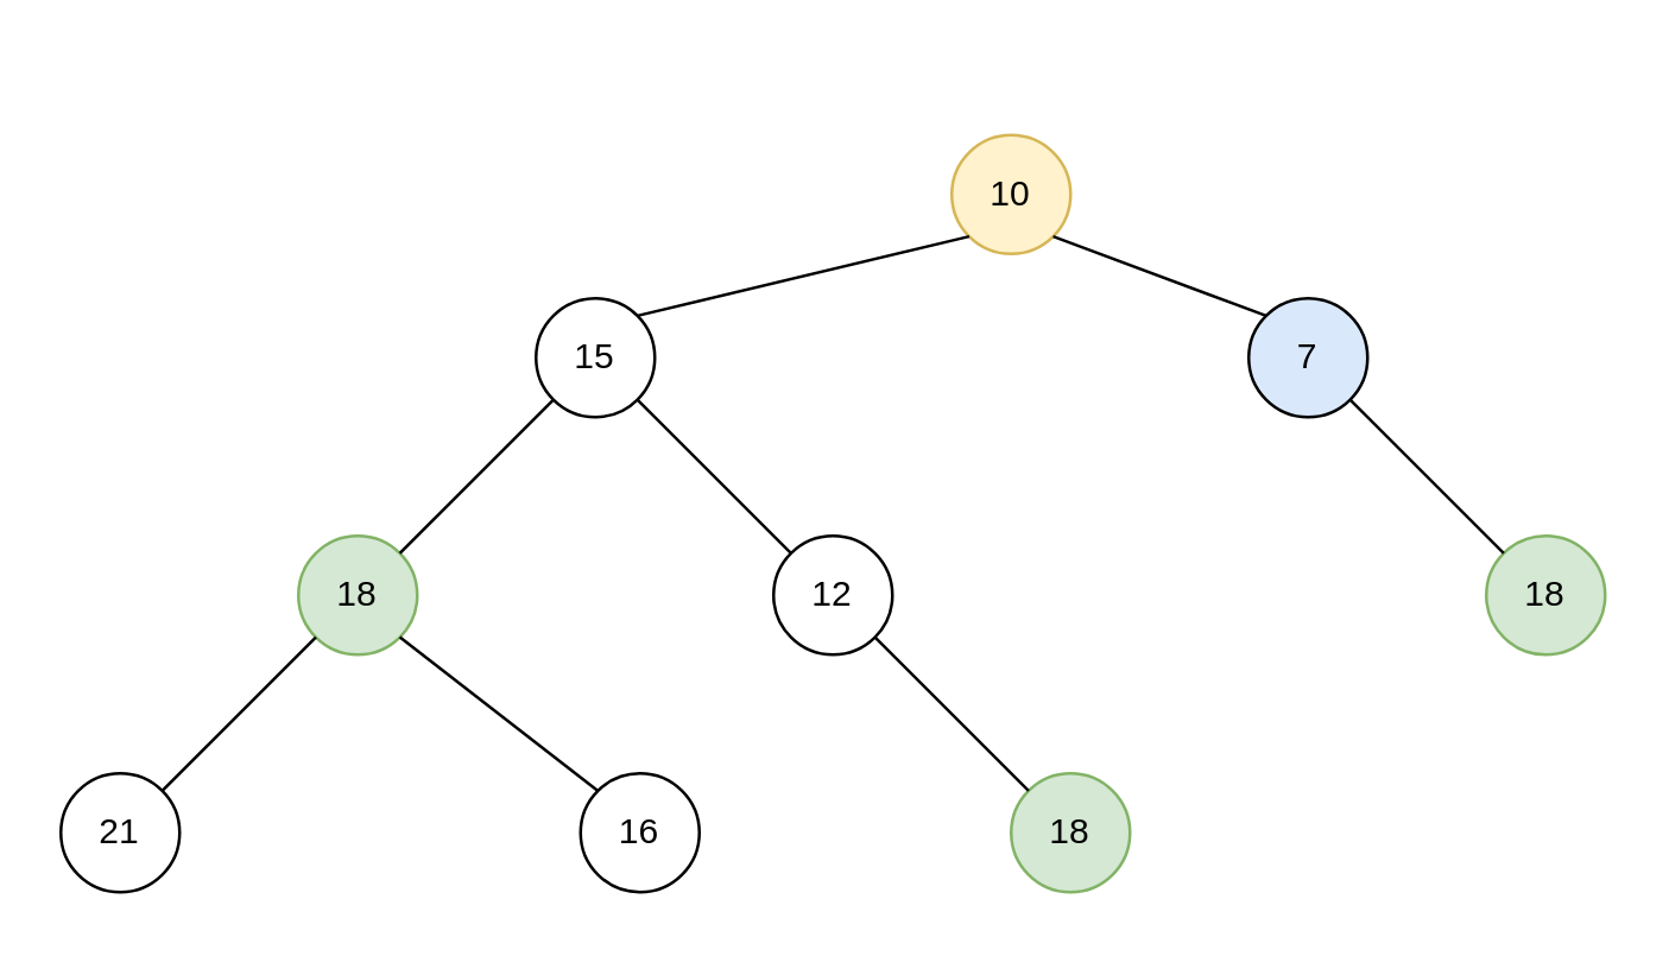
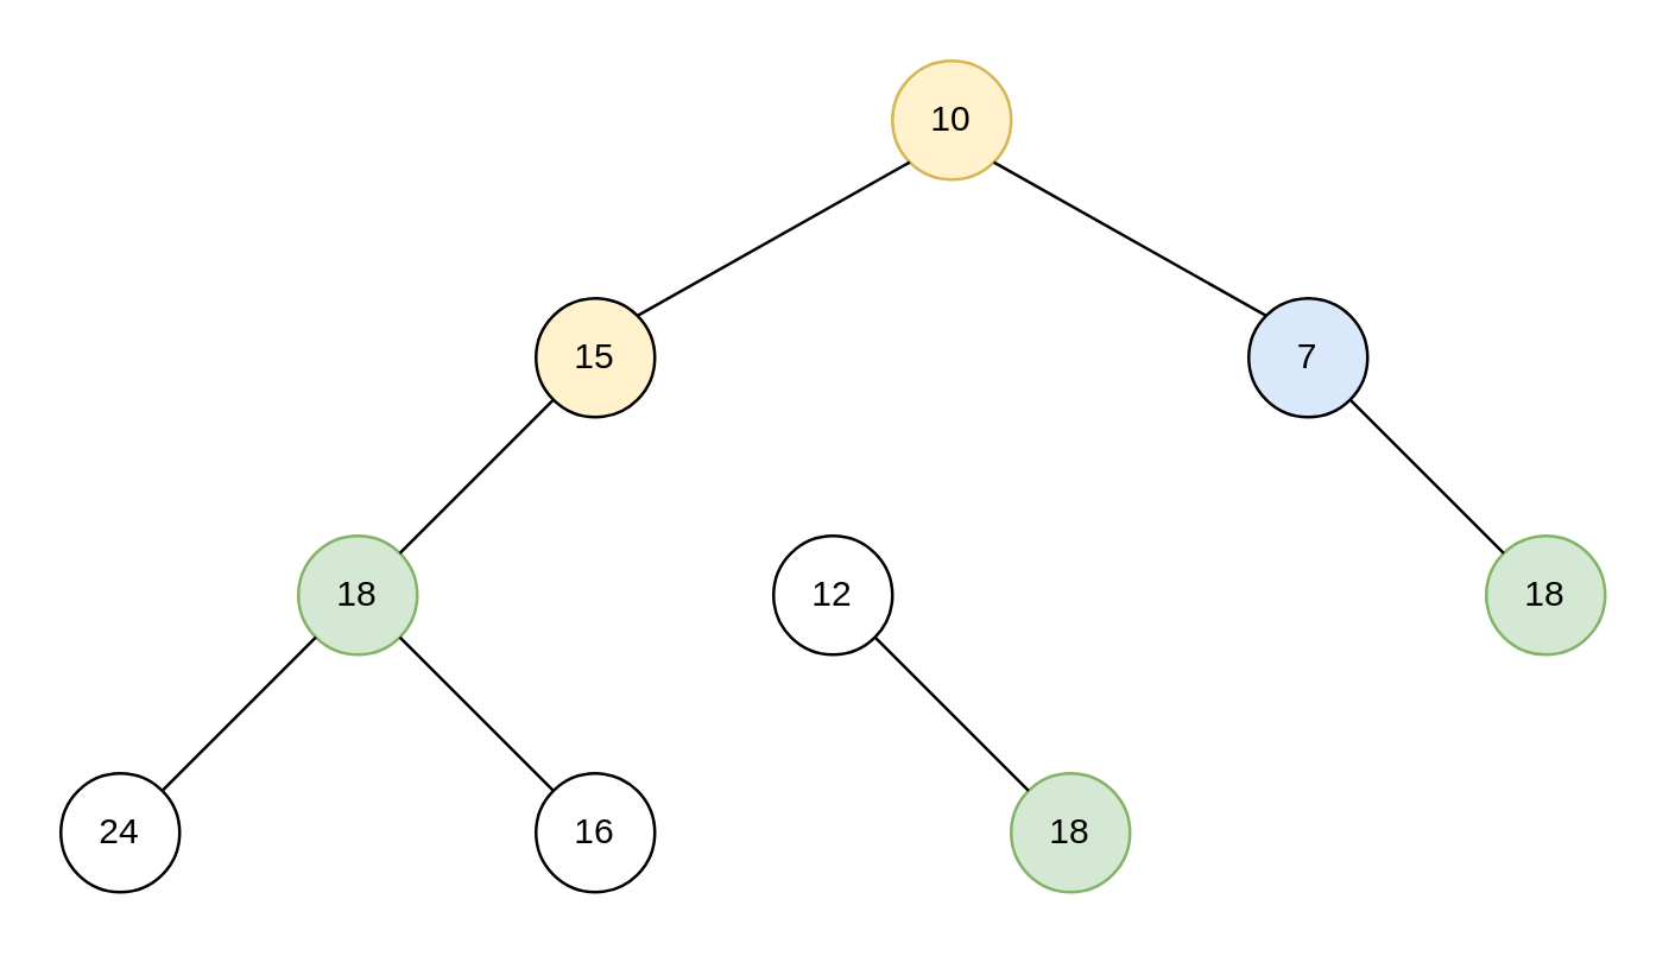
- <mxCell id="2" value="10" style="ellipse;whiteSpace=wrap;html=1;fillColor=#fff2cc;strokeColor=#d6b656;" parent="1" vertex="1"><mxGeometry x="320" y="45" width="40" height="40" as="geometry" /></mxCell>
+ <mxCell id="2" value="10" style="ellipse;whiteSpace=wrap;html=1;fillColor=#fff2cc;strokeColor=#d6b656;" parent="1" vertex="1"><mxGeometry x="300" y="20" width="40" height="40" as="geometry" /></mxCell>
- <mxCell id="3" value="15" style="ellipse;whiteSpace=wrap;html=1;" parent="1" vertex="1"><mxGeometry x="180" y="100" width="40" height="40" as="geometry" /></mxCell>
+ <mxCell id="3" value="15" style="ellipse;whiteSpace=wrap;html=1;fillColor=#fff2cc;" parent="1" vertex="1"><mxGeometry x="180" y="100" width="40" height="40" as="geometry" /></mxCell>
- <mxCell id="14" value="" style="endArrow=none;html=1;entryX=1;entryY=1;entryDx=0;entryDy=0;exitX=0;exitY=0;exitDx=0;exitDy=0;" parent="1" source="4" target="3" edge="1"><mxGeometry width="50" height="50" relative="1" as="geometry"><mxPoint x="244.142" y="135.858" as="sourcePoint" /><mxPoint x="335.858" y="84.142" as="targetPoint" /></mxGeometry></mxCell>
- <mxCell id="6" value="21" style="ellipse;whiteSpace=wrap;html=1;" parent="1" vertex="1"><mxGeometry y="260" width="40" height="40" as="geometry" x="20" /></mxCell>
+ <mxCell id="6" value="24" style="ellipse;whiteSpace=wrap;html=1;" parent="1" vertex="1"><mxGeometry y="260" width="40" height="40" as="geometry" x="20" /></mxCell>
- <mxCell id="7" value="16" style="ellipse;whiteSpace=wrap;html=1;" parent="1" vertex="1"><mxGeometry x="195" y="260" width="40" height="40" as="geometry" /></mxCell>
+ <mxCell id="7" value="16" style="ellipse;whiteSpace=wrap;html=1;" parent="1" vertex="1"><mxGeometry x="180" y="260" width="40" height="40" as="geometry" /></mxCell>
